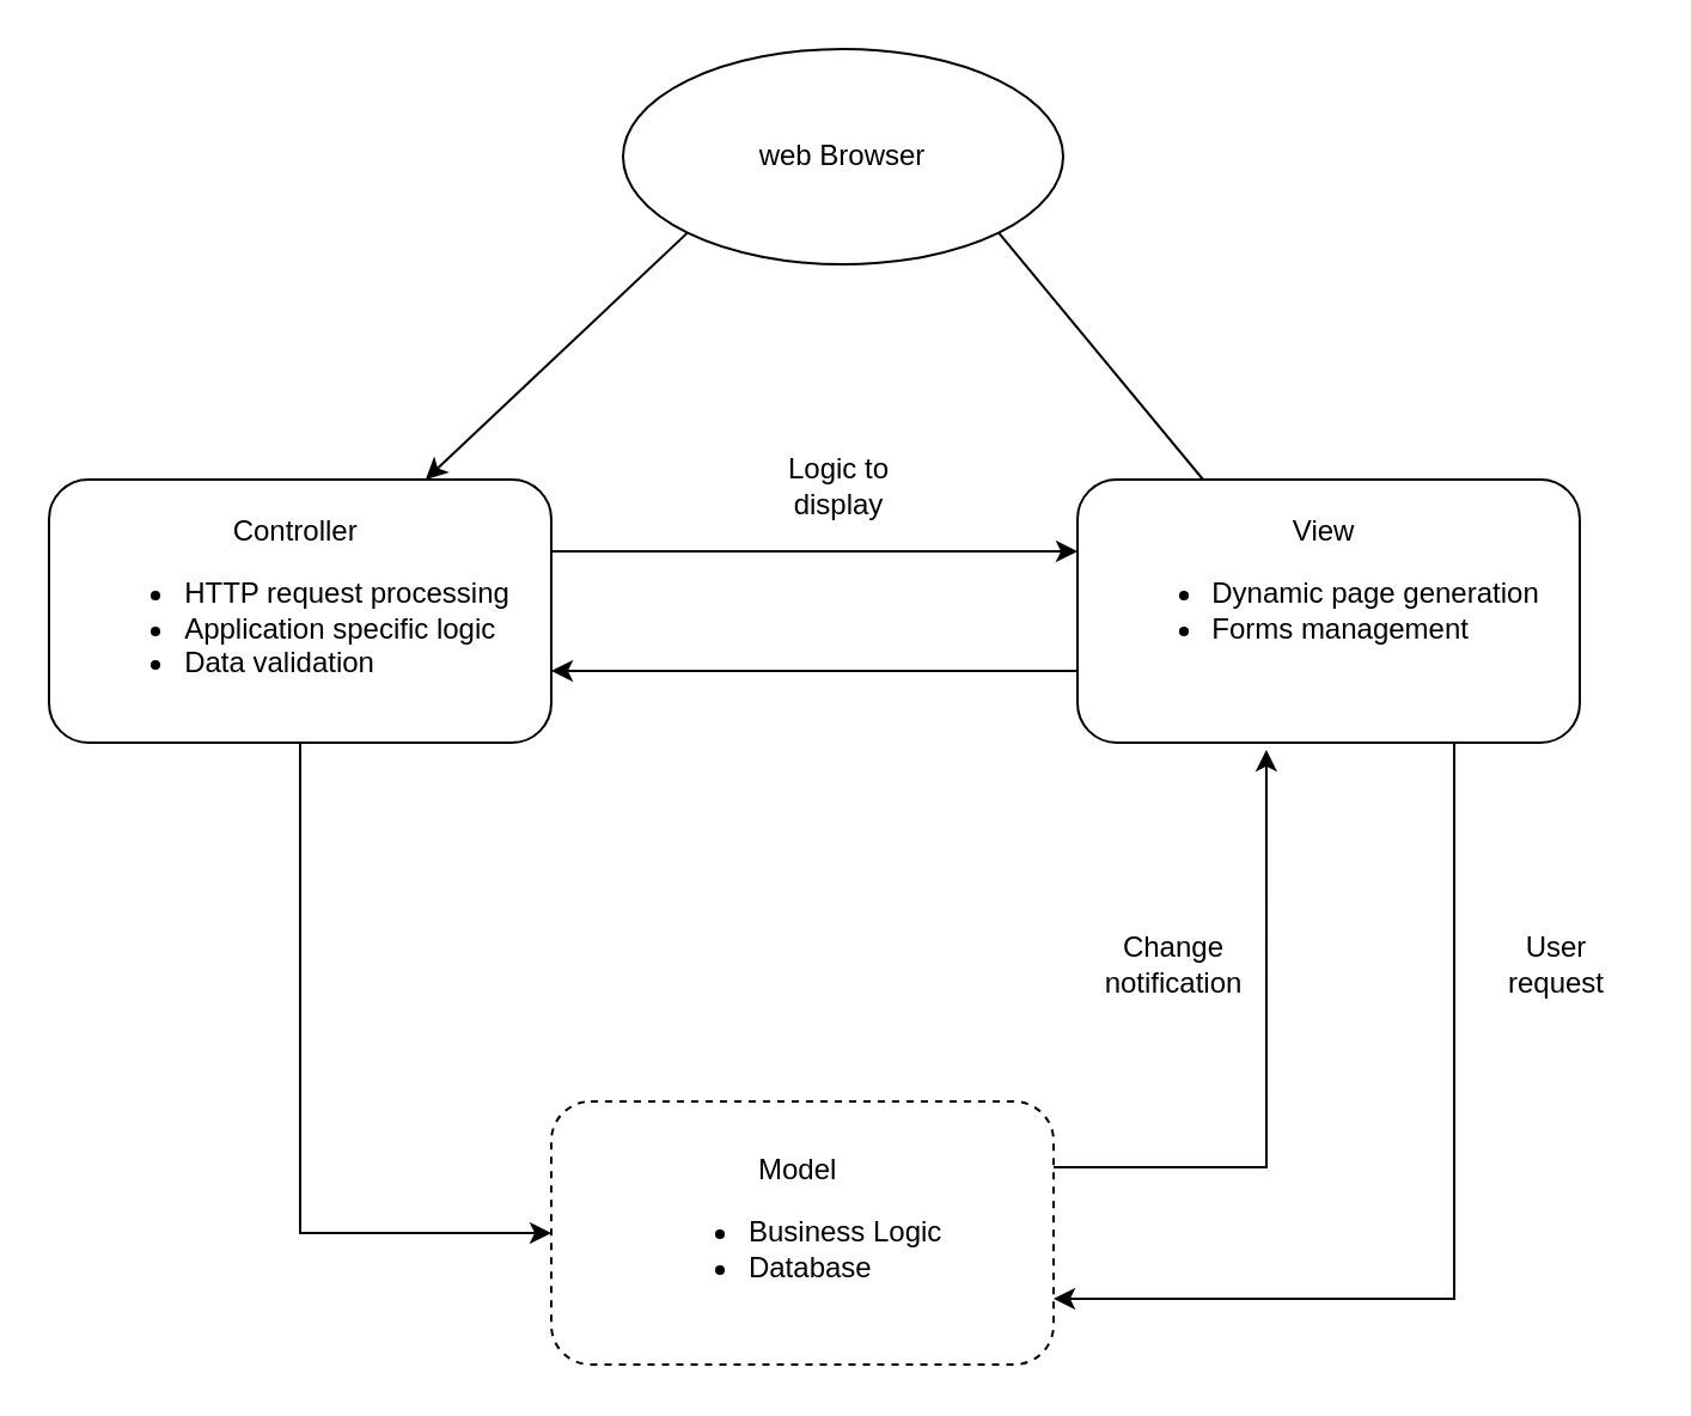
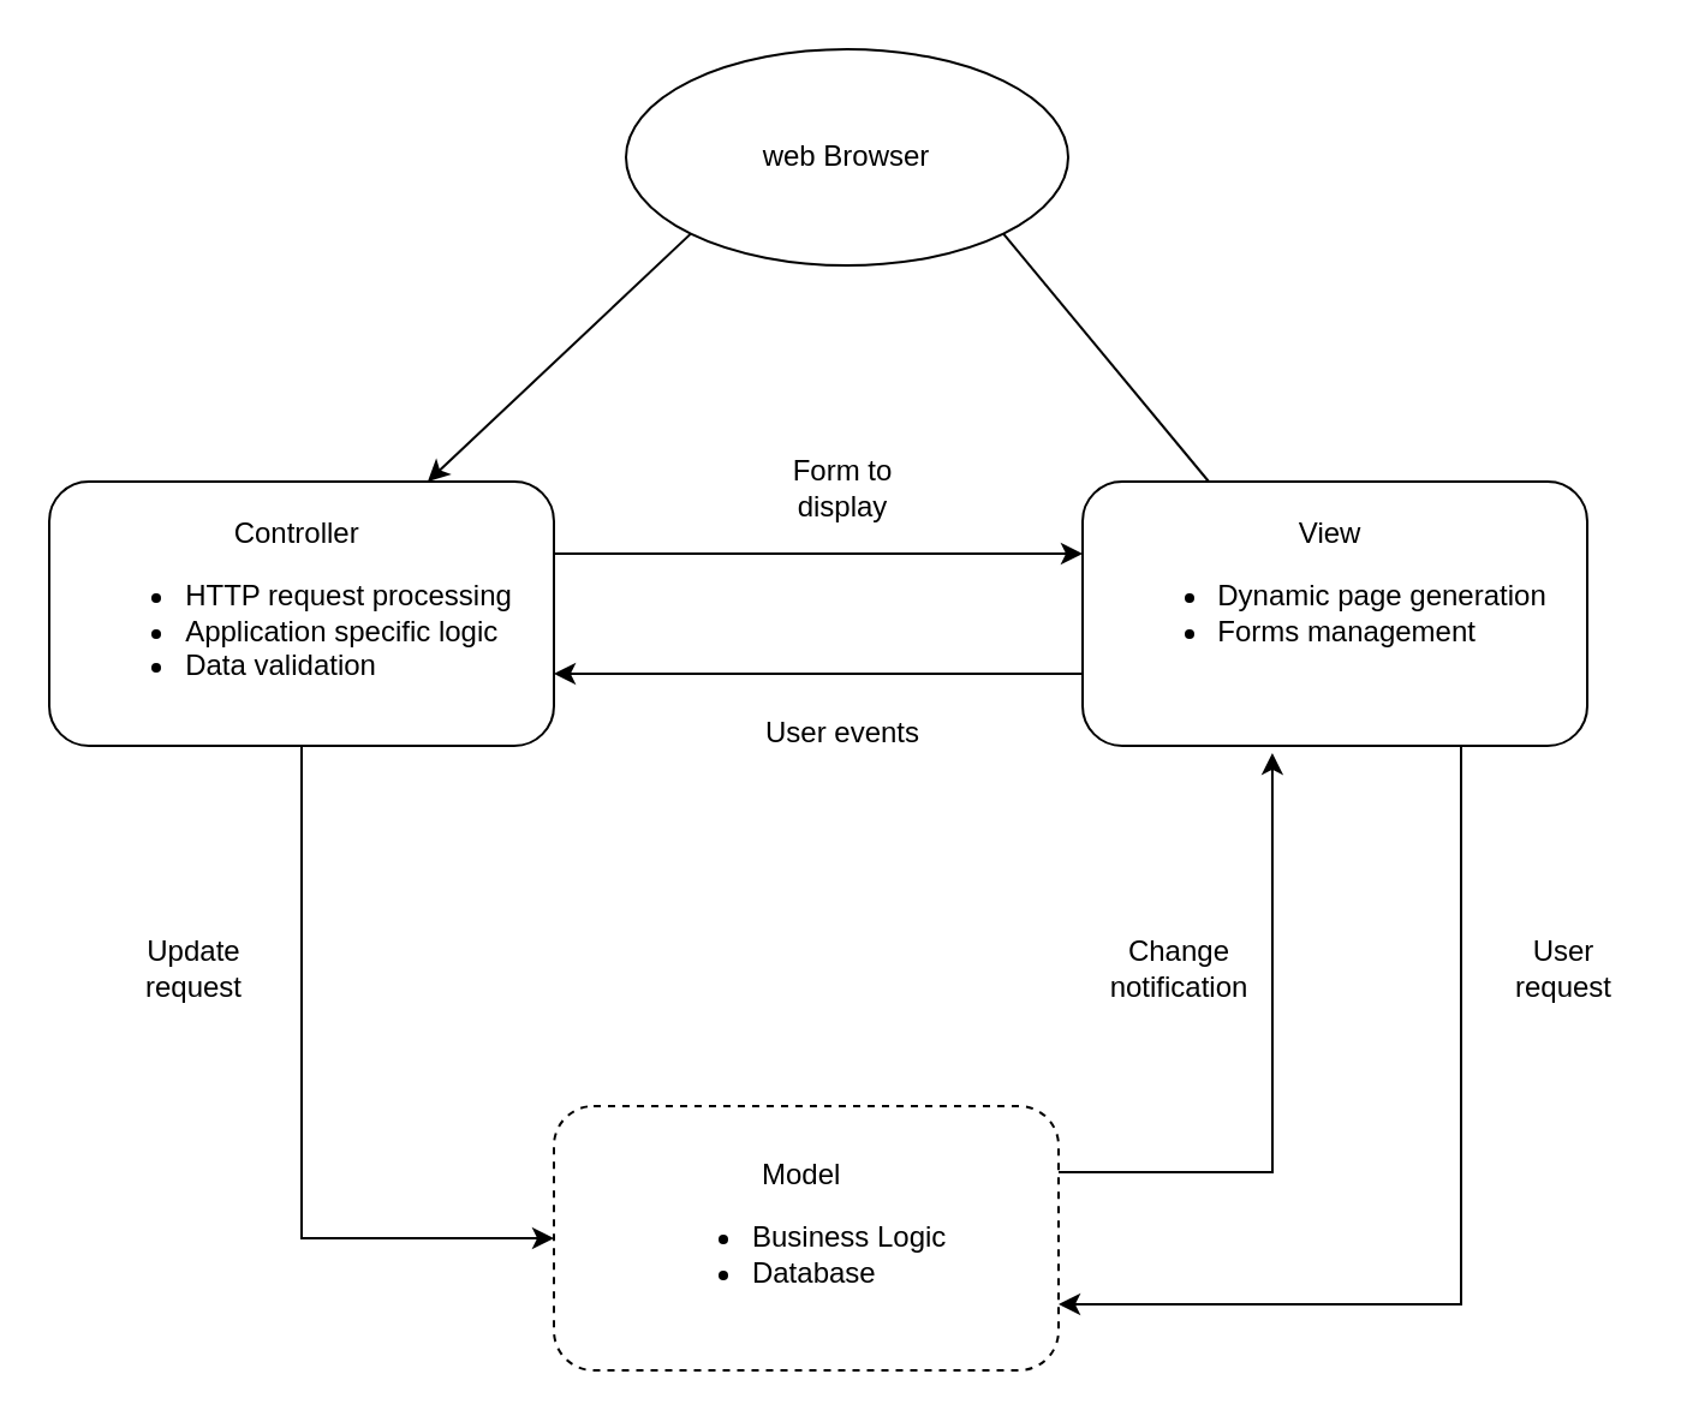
- <mxCell id="13" value="Logic to&lt;div&gt;display&lt;/div&gt;" style="text;html=1;align=center;verticalAlign=middle;resizable=0;points=[];autosize=1;strokeColor=none;fillColor=none;" vertex="1" parent="1"><mxGeometry x="320" y="183" width="60" height="40" as="geometry" /></mxCell>
+ <mxCell id="13" value="Form to&lt;div&gt;display&lt;/div&gt;" style="text;html=1;align=center;verticalAlign=middle;resizable=0;points=[];autosize=1;strokeColor=none;fillColor=none;" vertex="1" parent="1"><mxGeometry x="320" y="183" width="60" height="40" as="geometry" /></mxCell>
+ <mxCell id="14" value="User events" style="text;html=1;align=center;verticalAlign=middle;resizable=0;points=[];autosize=1;strokeColor=none;fillColor=none;" vertex="1" parent="1"><mxGeometry x="305" y="290" width="90" height="30" as="geometry" /></mxCell>
+ <mxCell id="17" value="Update&lt;div&gt;request&lt;/div&gt;" style="text;html=1;align=center;verticalAlign=middle;resizable=0;points=[];autosize=1;strokeColor=none;fillColor=none;" vertex="1" parent="1"><mxGeometry x="50" y="383" width="60" height="40" as="geometry" /></mxCell>
